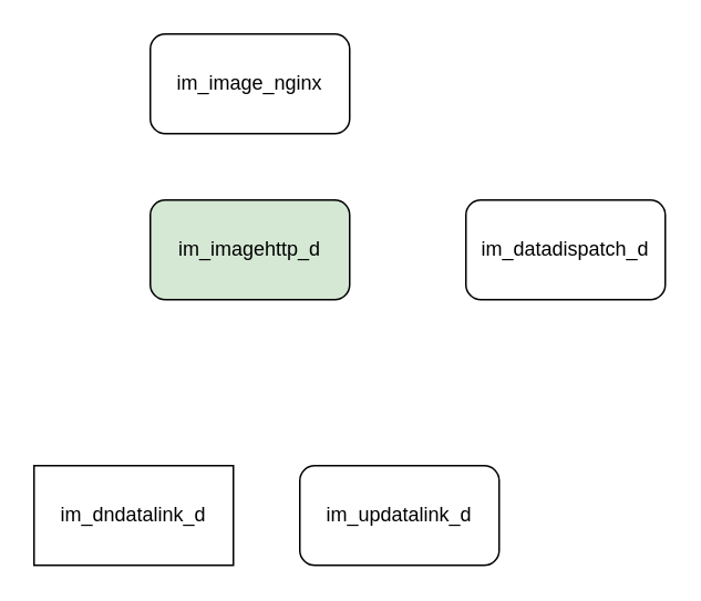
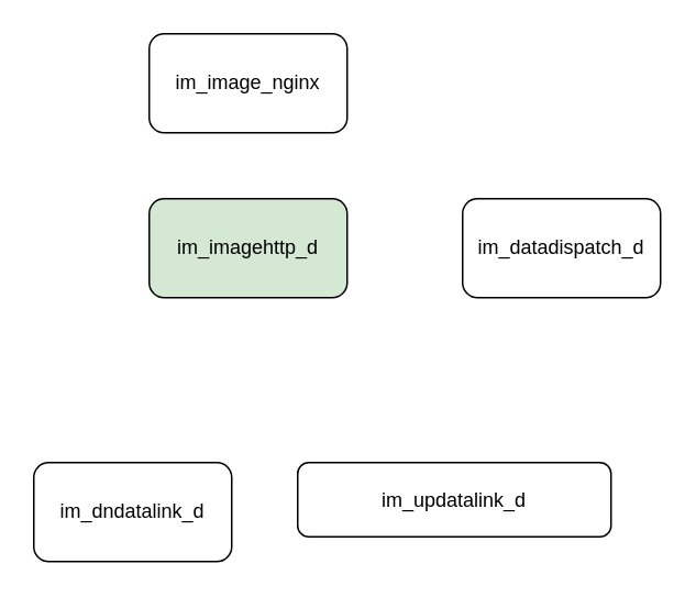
- <mxCell id="5" value="im_dndatalink_d" style="whiteSpace=wrap;html=1;rounded=0;" vertex="1" parent="1"><mxGeometry x="20" y="280" width="120" height="60" as="geometry" /></mxCell>
+ <mxCell id="5" value="im_dndatalink_d" style="rounded=1;whiteSpace=wrap;html=1;" vertex="1" parent="1"><mxGeometry x="20" y="280" width="120" height="60" as="geometry" /></mxCell>
- <mxCell id="6" value="im_updatalink_d" style="rounded=1;whiteSpace=wrap;html=1;" vertex="1" parent="1"><mxGeometry x="180" y="280" width="120" height="60" as="geometry" /></mxCell>
+ <mxCell id="6" value="im_updatalink_d" style="rounded=1;whiteSpace=wrap;html=1;" vertex="1" parent="1"><mxGeometry x="180" y="280" width="190" height="45" as="geometry" /></mxCell>
